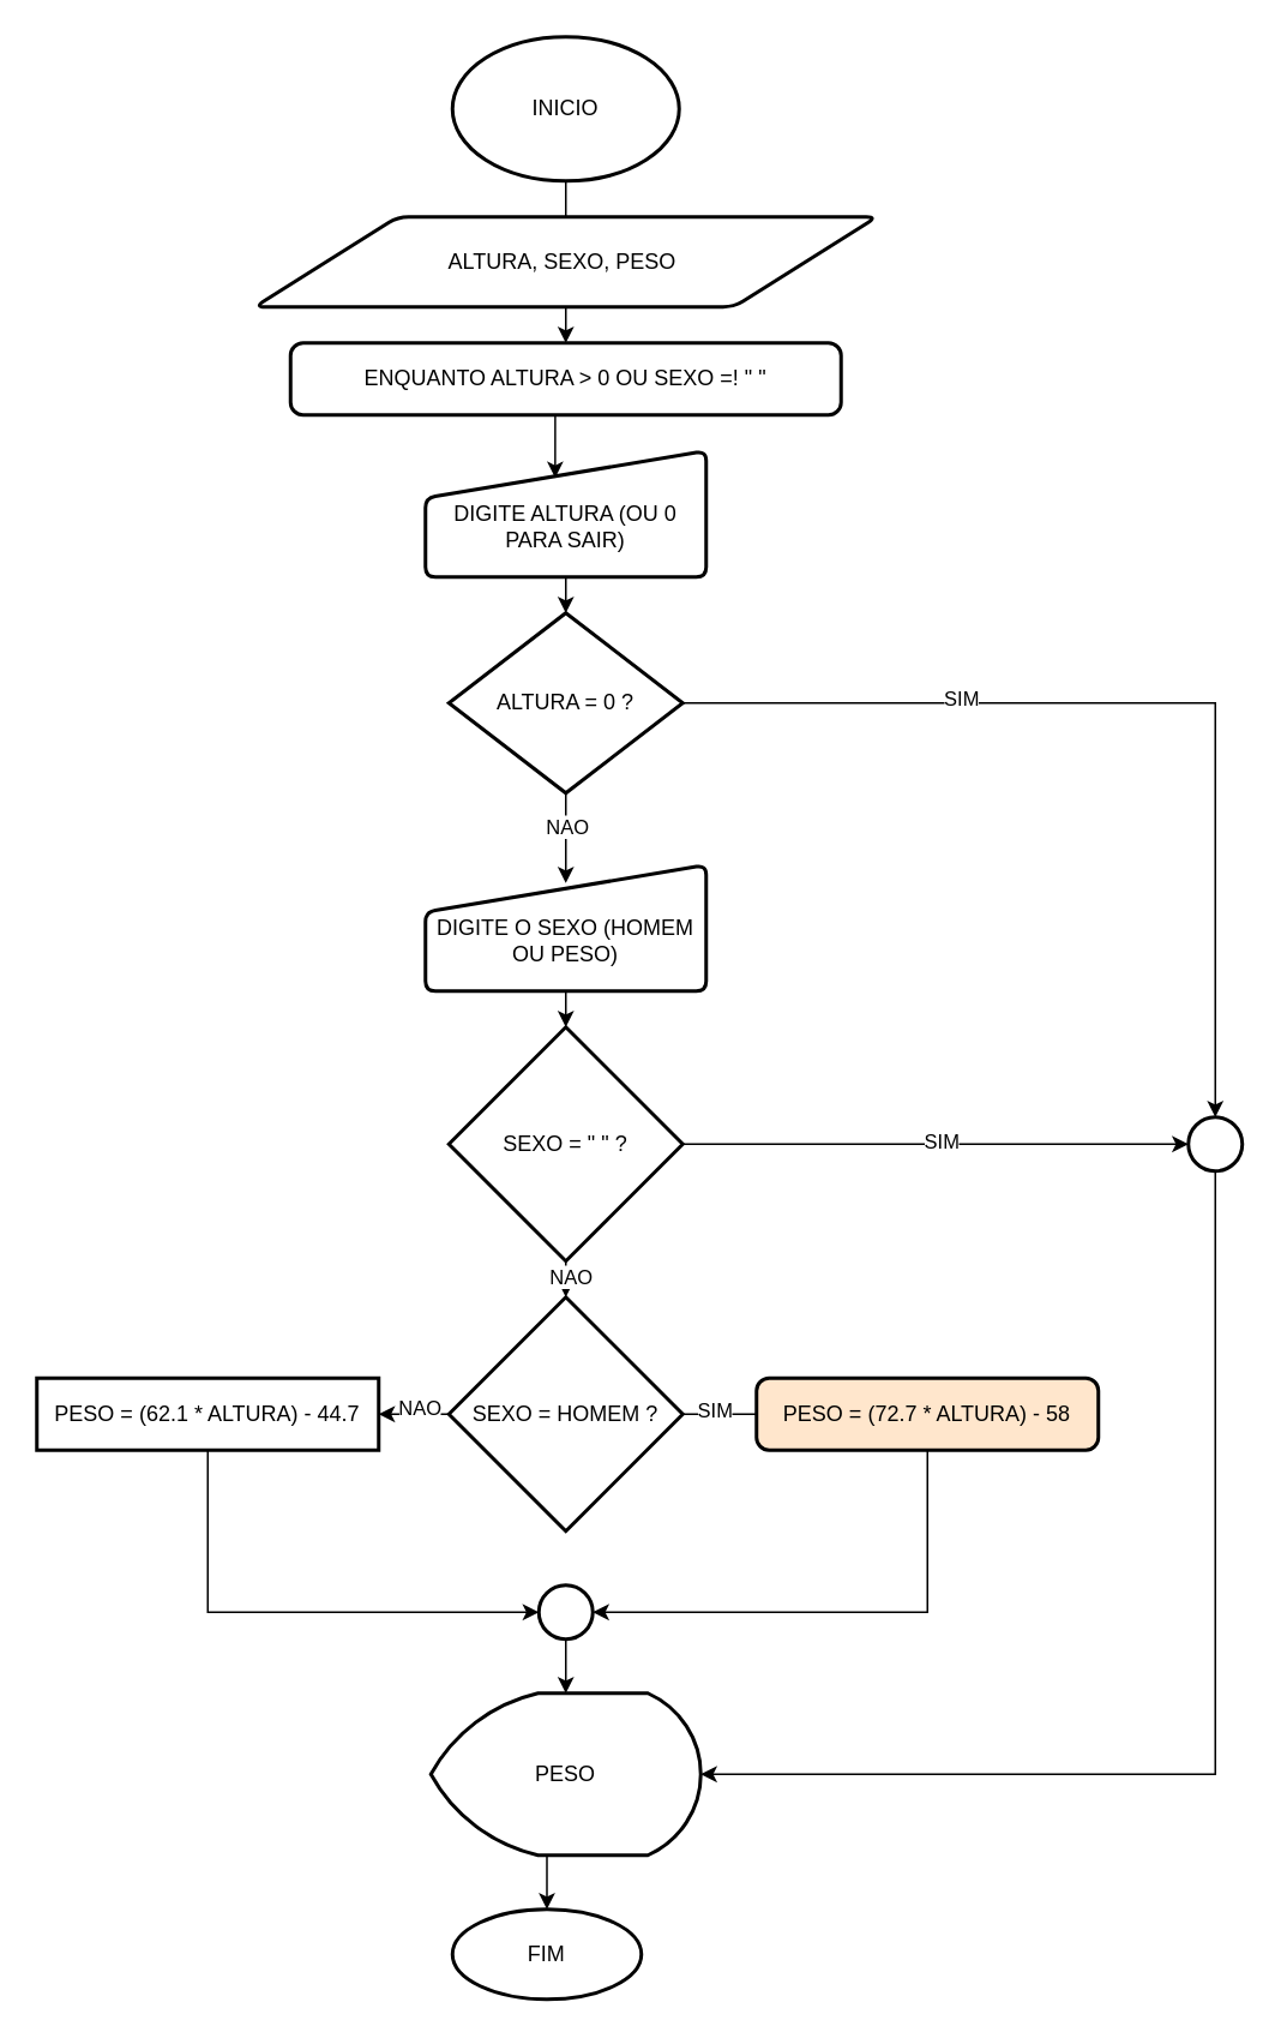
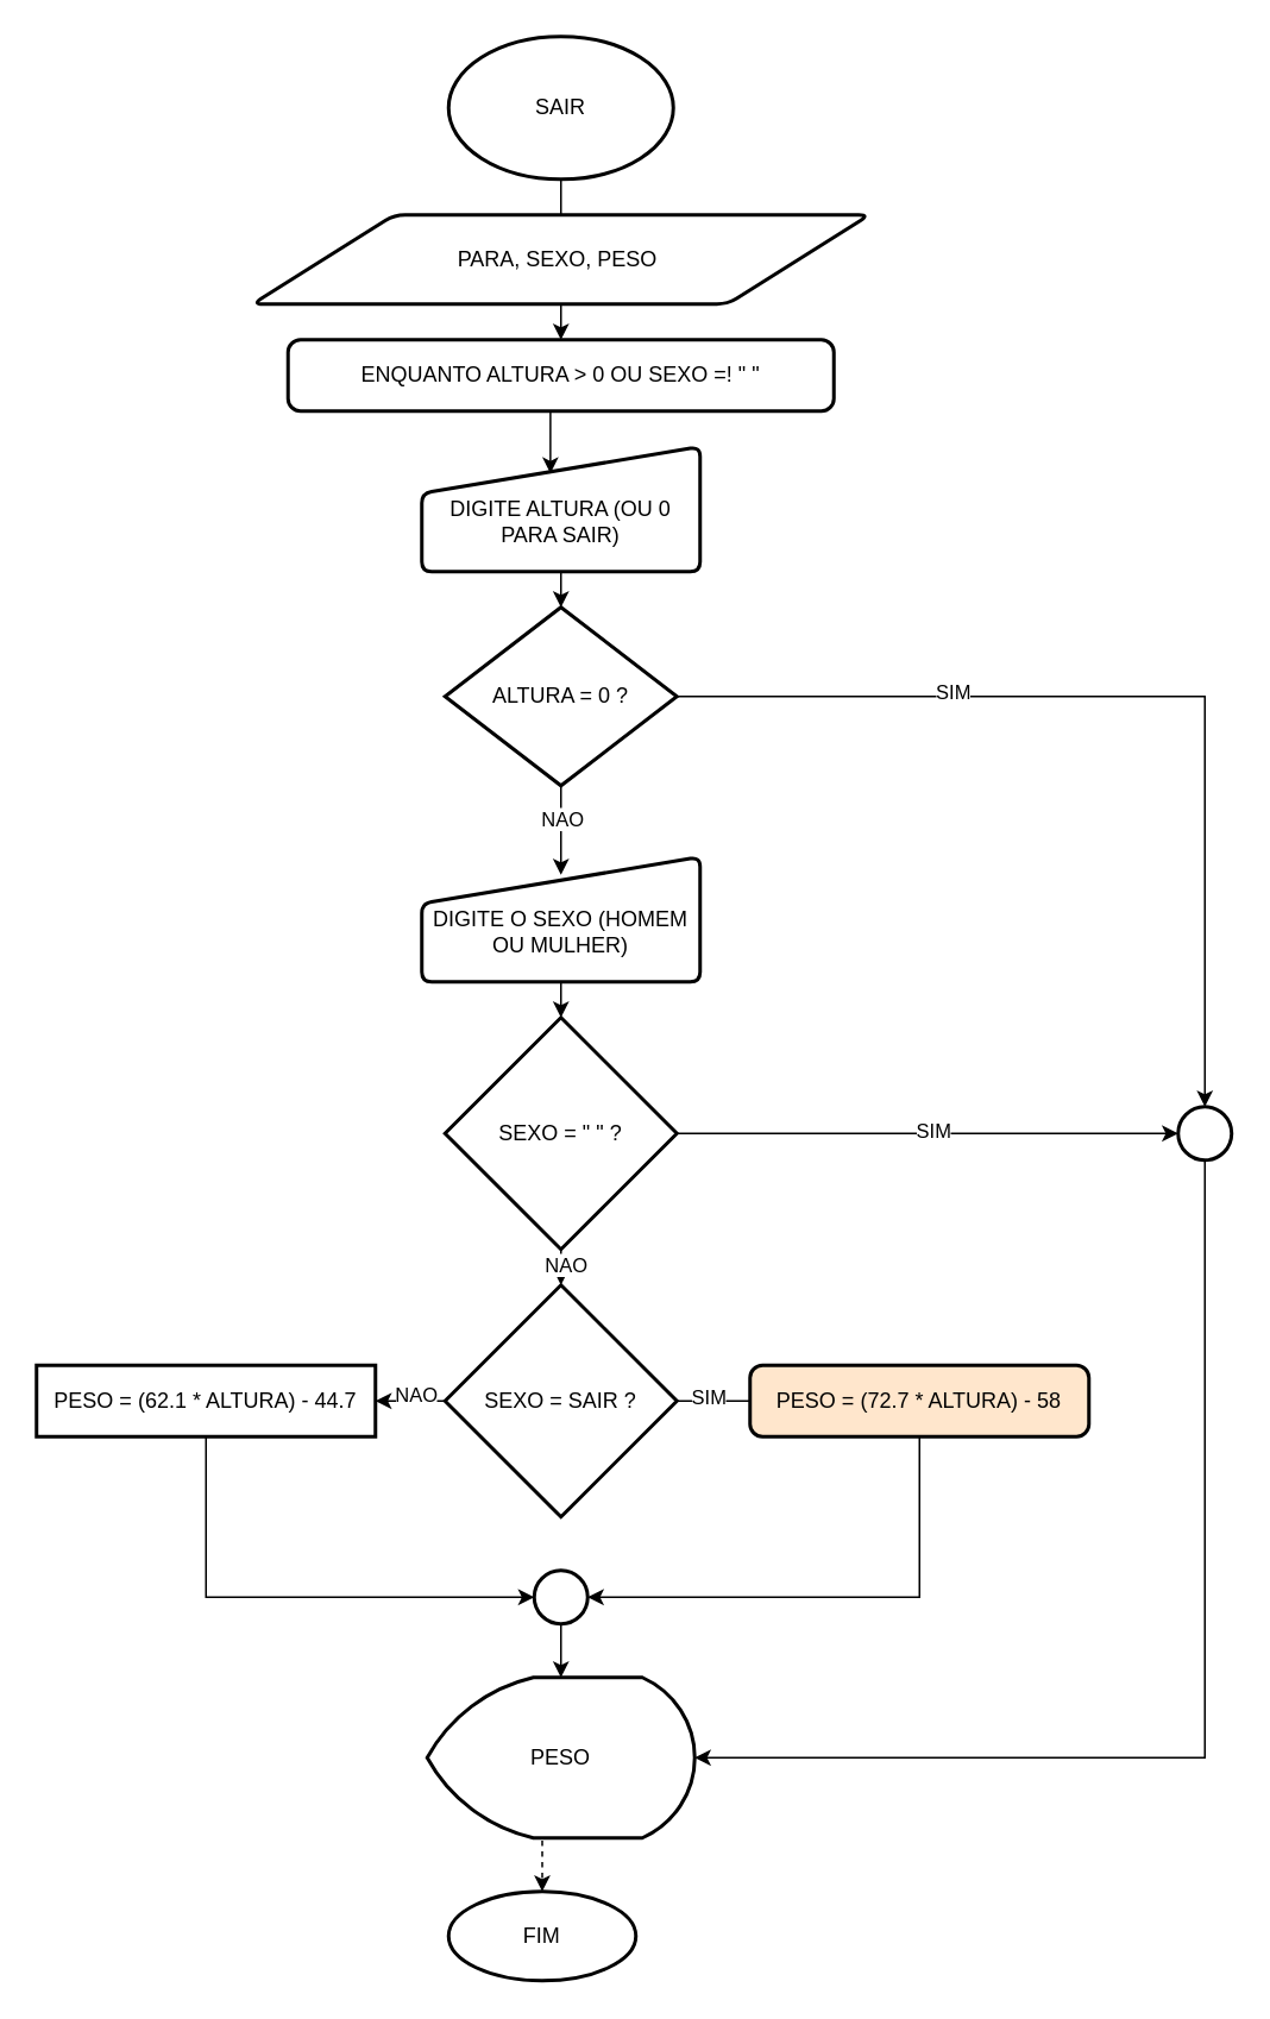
- <mxCell id="3" value="INICIO" style="strokeWidth=2;html=1;shape=mxgraph.flowchart.start_1;whiteSpace=wrap;" vertex="1" parent="1"><mxGeometry x="251" y="20" width="126" height="80" as="geometry" /></mxCell>
+ <mxCell id="3" value="SAIR" style="strokeWidth=2;html=1;shape=mxgraph.flowchart.start_1;whiteSpace=wrap;" vertex="1" parent="1"><mxGeometry x="251" y="20" width="126" height="80" as="geometry" /></mxCell>
- <mxCell id="5" value="ALTURA, SEXO, PESO&amp;nbsp;" style="shape=parallelogram;html=1;strokeWidth=2;perimeter=parallelogramPerimeter;whiteSpace=wrap;rounded=1;arcSize=12;size=0.23;" vertex="1" parent="1"><mxGeometry x="141" y="120" width="346" height="50" as="geometry" /></mxCell>
+ <mxCell id="5" value="PARA, SEXO, PESO&amp;nbsp;" style="shape=parallelogram;html=1;strokeWidth=2;perimeter=parallelogramPerimeter;whiteSpace=wrap;rounded=1;arcSize=12;size=0.23;" vertex="1" parent="1"><mxGeometry x="141" y="120" width="346" height="50" as="geometry" /></mxCell>
- <mxCell id="9" value="&lt;div&gt;&lt;br&gt;&lt;/div&gt;&lt;div&gt;DIGITE O SEXO (HOMEM OU PESO)&lt;/div&gt;" style="html=1;strokeWidth=2;shape=manualInput;whiteSpace=wrap;rounded=1;size=26;arcSize=11;" vertex="1" parent="1"><mxGeometry x="236" y="480" width="156" height="70" as="geometry" /></mxCell>
+ <mxCell id="9" value="&lt;div&gt;&lt;br&gt;&lt;/div&gt;&lt;div&gt;DIGITE O SEXO (HOMEM OU MULHER)&lt;/div&gt;" style="html=1;strokeWidth=2;shape=manualInput;whiteSpace=wrap;rounded=1;size=26;arcSize=11;" vertex="1" parent="1"><mxGeometry x="236" y="480" width="156" height="70" as="geometry" /></mxCell>
- <mxCell id="17" value="SEXO = HOMEM ?" style="strokeWidth=2;html=1;shape=mxgraph.flowchart.decision;whiteSpace=wrap;" vertex="1" parent="1"><mxGeometry x="249" y="720" width="130" height="130" as="geometry" /></mxCell>
+ <mxCell id="17" value="SEXO = SAIR ?" style="strokeWidth=2;html=1;shape=mxgraph.flowchart.decision;whiteSpace=wrap;" vertex="1" parent="1"><mxGeometry x="249" y="720" width="130" height="130" as="geometry" /></mxCell>
- <mxCell id="23" style="edgeStyle=orthogonalEdgeStyle;rounded=0;orthogonalLoop=1;jettySize=auto;html=1;exitX=0.5;exitY=1;exitDx=0;exitDy=0;exitPerimeter=0;entryX=0.5;entryY=0;entryDx=0;entryDy=0;entryPerimeter=0;" edge="1" parent="1" source="22" target="21"><mxGeometry relative="1" as="geometry" /></mxCell>
+ <mxCell id="23" style="edgeStyle=orthogonalEdgeStyle;rounded=0;orthogonalLoop=1;jettySize=auto;html=1;exitX=0.5;exitY=1;exitDx=0;exitDy=0;exitPerimeter=0;entryX=0.5;entryY=0;entryDx=0;entryDy=0;entryPerimeter=0;dashed=1;" edge="1" parent="1" source="22" target="21"><mxGeometry relative="1" as="geometry" /></mxCell>
